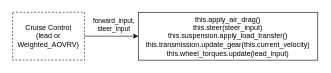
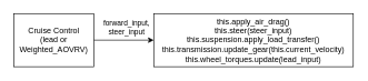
- <mxCell id="2" value="Cruise Control&lt;br&gt;(lead or Weighted_AOVRV)" style="rounded=0;whiteSpace=wrap;html=1;dashed=1;" vertex="1" parent="1"><mxGeometry x="20" y="20" width="120" height="80" as="geometry" /></mxCell>
+ <mxCell id="2" value="Cruise Control&lt;br&gt;(lead or Weighted_AOVRV)" style="rounded=0;whiteSpace=wrap;html=1;" vertex="1" parent="1"><mxGeometry x="20" y="20" width="120" height="80" as="geometry" /></mxCell>
